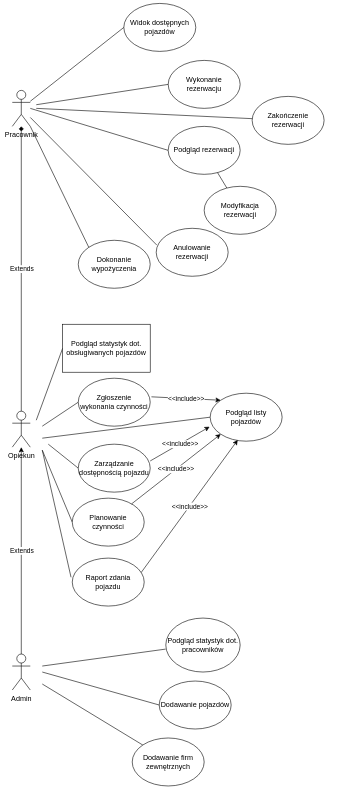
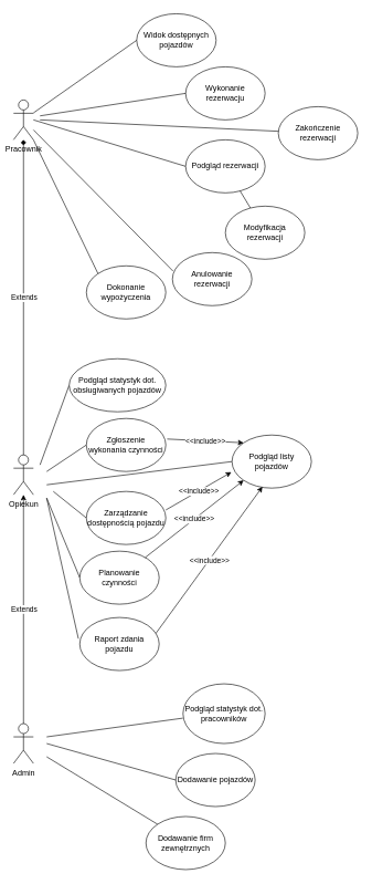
- <mxCell id="3" value="Widok dostępnych pojazdów" style="ellipse;whiteSpace=wrap;html=1;" parent="1" vertex="1"><mxGeometry x="206" y="5" width="120" height="80" as="geometry" /></mxCell>
+ <mxCell id="3" value="Widok dostępnych pojazdów" style="ellipse;whiteSpace=wrap;html=1;" parent="1" vertex="1"><mxGeometry x="206" y="20" width="120" height="80" as="geometry" /></mxCell>
- <mxCell id="23" value="Podgląd statystyk dot. obsługiwanych pojazdów" style="whiteSpace=wrap;html=1;rounded=0;" parent="1" vertex="1"><mxGeometry x="104" y="540" width="146" height="80" as="geometry" /></mxCell>
+ <mxCell id="23" value="Podgląd statystyk dot. obsługiwanych pojazdów" style="ellipse;whiteSpace=wrap;html=1;" parent="1" vertex="1"><mxGeometry x="104" y="540" width="146" height="80" as="geometry" /></mxCell>
